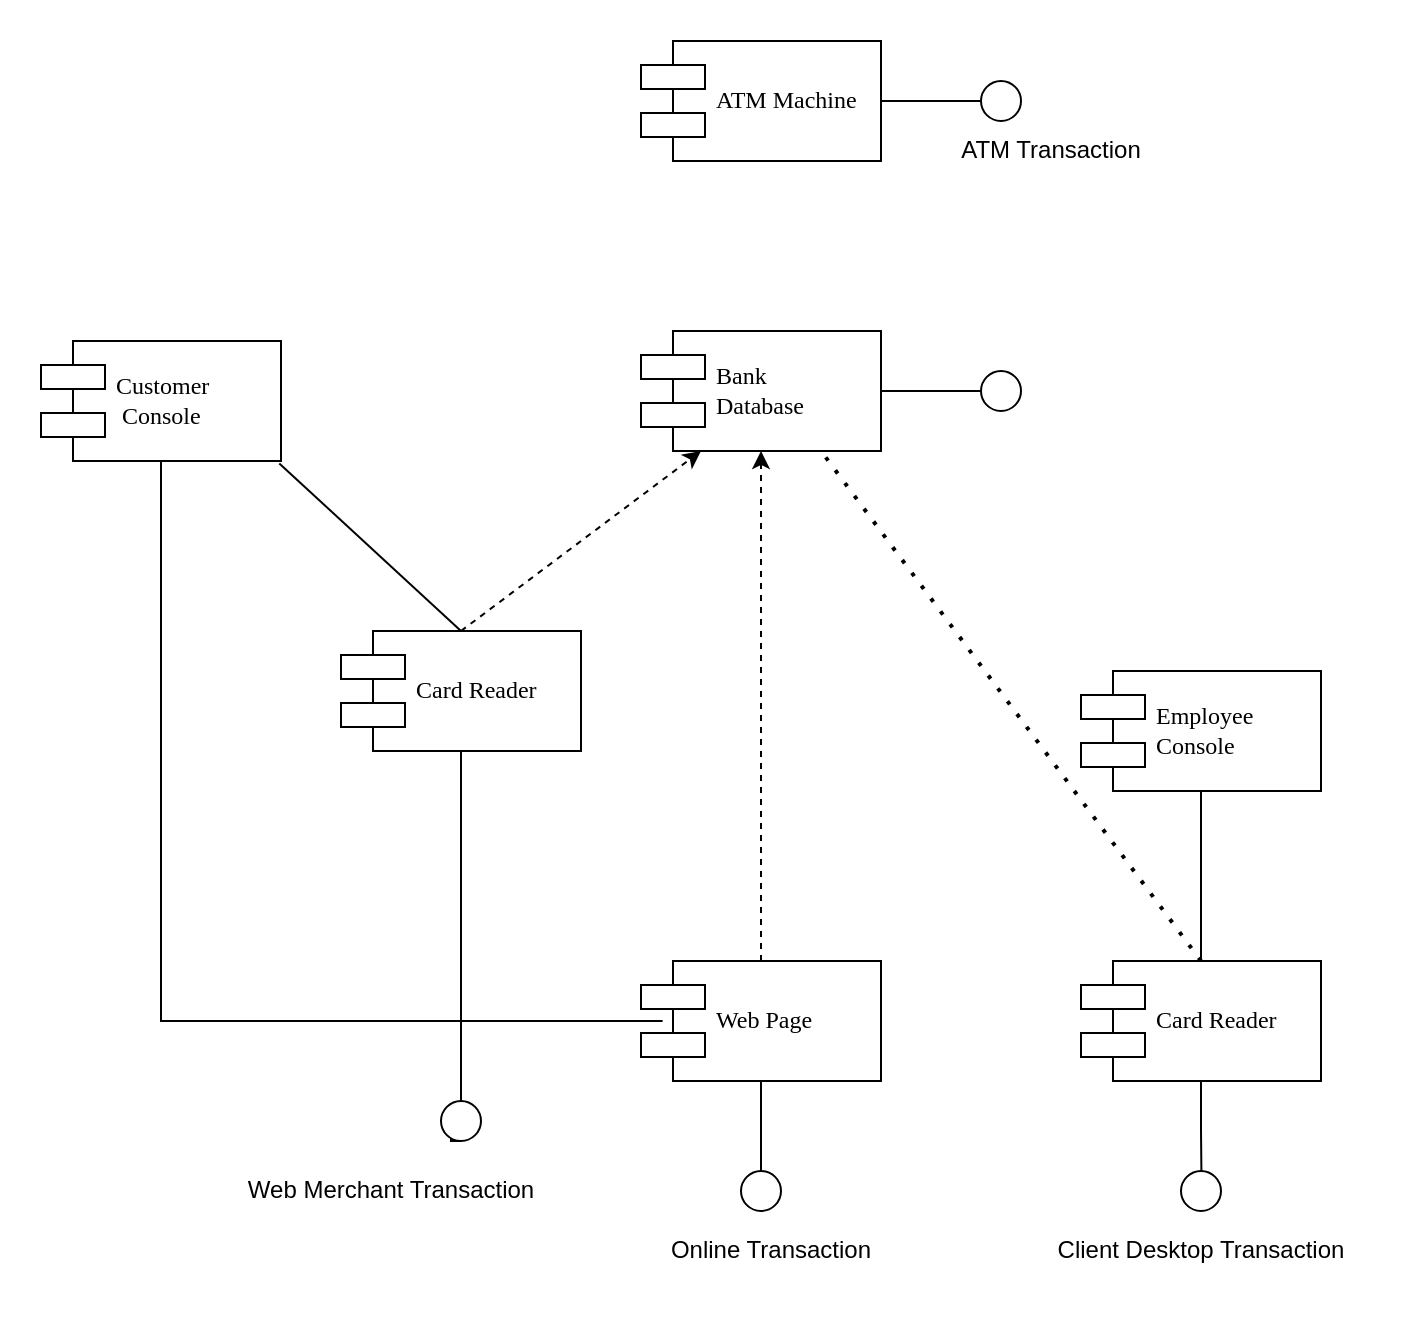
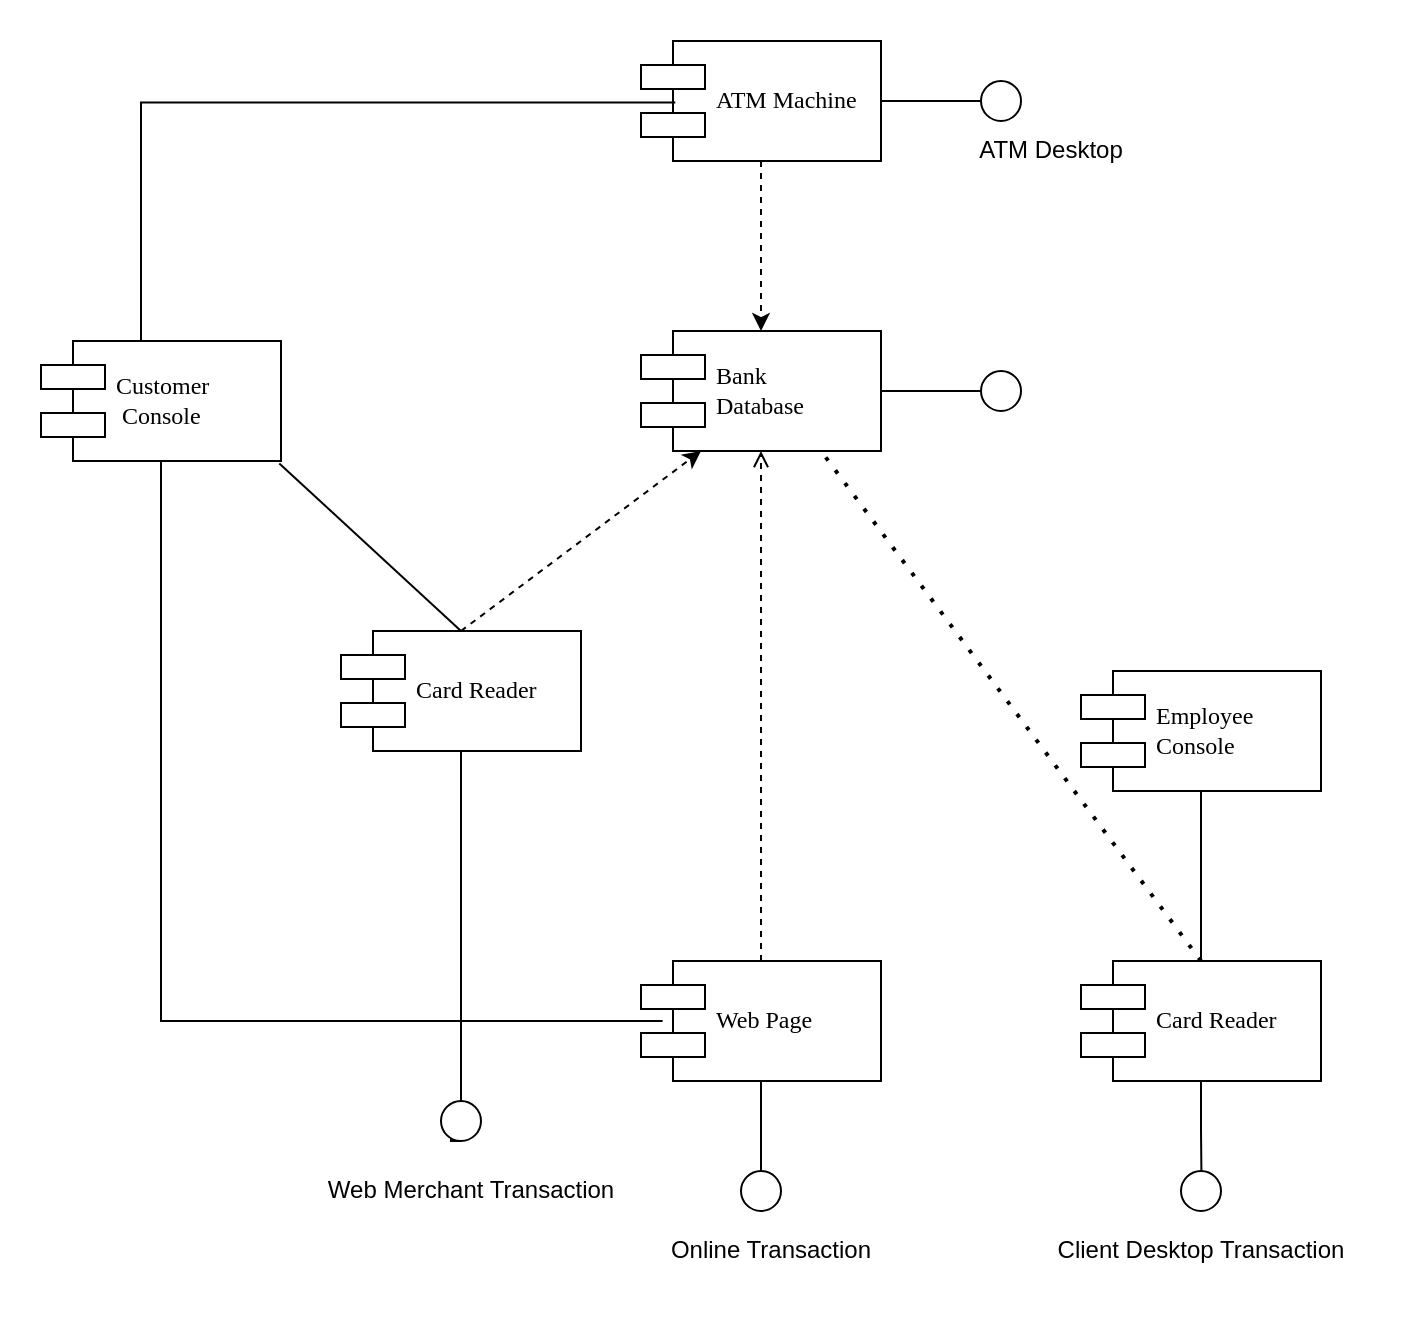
+ <mxCell id="9" style="edgeStyle=elbowEdgeStyle;rounded=0;html=1;labelBackgroundColor=none;startArrow=none;startFill=0;startSize=8;endArrow=none;endFill=0;endSize=16;fontFamily=Verdana;fontSize=12;exitX=0.5;exitY=0;exitDx=0;exitDy=0;entryX=0.143;entryY=0.513;entryDx=0;entryDy=0;entryPerimeter=0;" parent="1" source="13" target="3" edge="1"><mxGeometry relative="1" as="geometry"><mxPoint x="170" y="190" as="sourcePoint" /><Array as="points"><mxPoint x="70" y="40" /></Array></mxGeometry></mxCell>
- <mxCell id="17" value="ATM Transaction" style="text;html=1;align=center;verticalAlign=middle;resizable=0;points=[];autosize=1;strokeColor=none;fillColor=none;" vertex="1" parent="1"><mxGeometry x="470" y="60" width="110" height="30" as="geometry" /></mxCell>
+ <mxCell id="17" value="ATM Desktop" style="text;html=1;align=center;verticalAlign=middle;resizable=0;points=[];autosize=1;strokeColor=none;fillColor=none;" vertex="1" parent="1"><mxGeometry x="470" y="60" width="110" height="30" as="geometry" /></mxCell>
+ <mxCell id="2" style="edgeStyle=orthogonalEdgeStyle;rounded=0;orthogonalLoop=1;jettySize=auto;html=1;exitX=0.5;exitY=1;exitDx=0;exitDy=0;entryX=0.5;entryY=0;entryDx=0;entryDy=0;endArrow=classic;endFill=1;dashed=1;" edge="1" parent="1" source="3" target="4"><mxGeometry relative="1" as="geometry" /></mxCell>
- <mxCell id="6" style="edgeStyle=orthogonalEdgeStyle;rounded=0;orthogonalLoop=1;jettySize=auto;html=1;entryX=0.5;entryY=1;entryDx=0;entryDy=0;dashed=1;" edge="1" parent="1" source="7" target="4"><mxGeometry relative="1" as="geometry" /></mxCell>
+ <mxCell id="6" style="edgeStyle=orthogonalEdgeStyle;rounded=0;orthogonalLoop=1;jettySize=auto;html=1;entryX=0.5;entryY=1;entryDx=0;entryDy=0;dashed=1;endArrow=open;" edge="1" parent="1" source="7" target="4"><mxGeometry relative="1" as="geometry" /></mxCell>
- <mxCell id="19" value="Web Merchant Transaction" style="text;html=1;align=center;verticalAlign=middle;resizable=0;points=[];autosize=1;strokeColor=none;fillColor=none;" vertex="1" parent="1"><mxGeometry x="110" y="580" width="170" height="30" as="geometry" /></mxCell>
+ <mxCell id="19" value="Web Merchant Transaction" style="text;html=1;align=center;verticalAlign=middle;resizable=0;points=[];autosize=1;strokeColor=none;fillColor=none;" vertex="1" parent="1"><mxGeometry x="150" y="580" width="170" height="30" as="geometry" /></mxCell>
